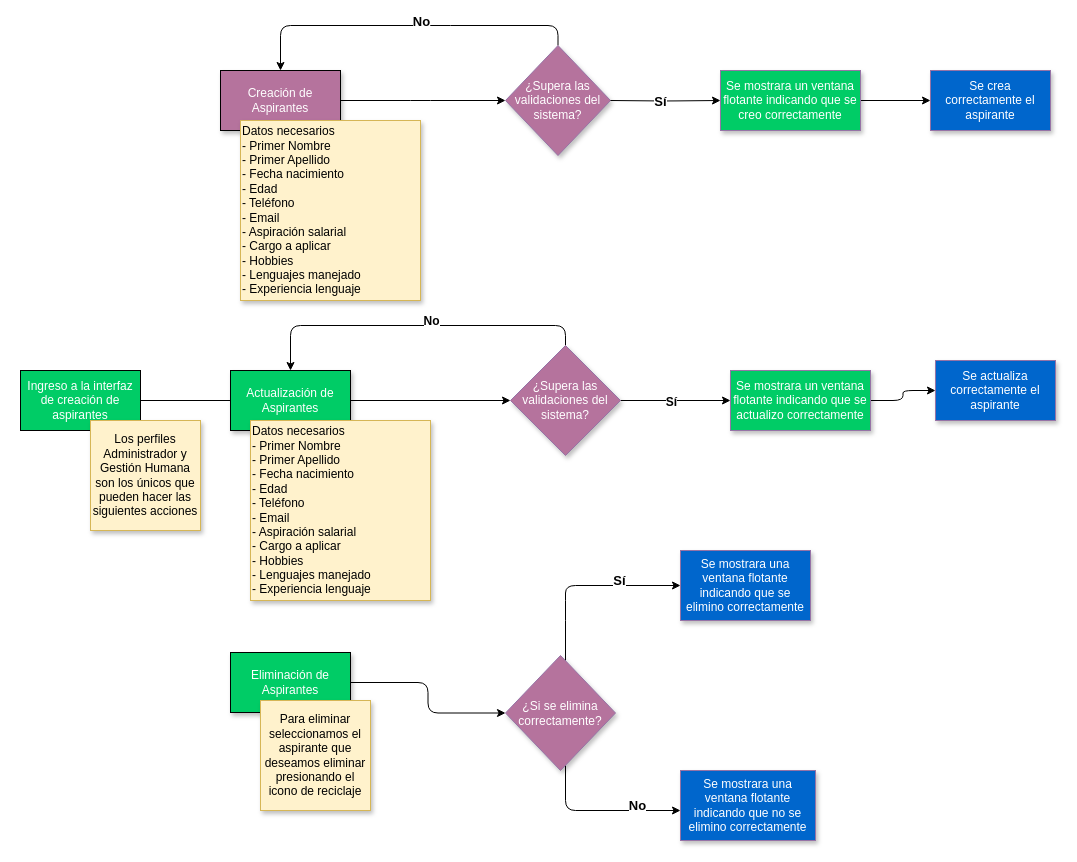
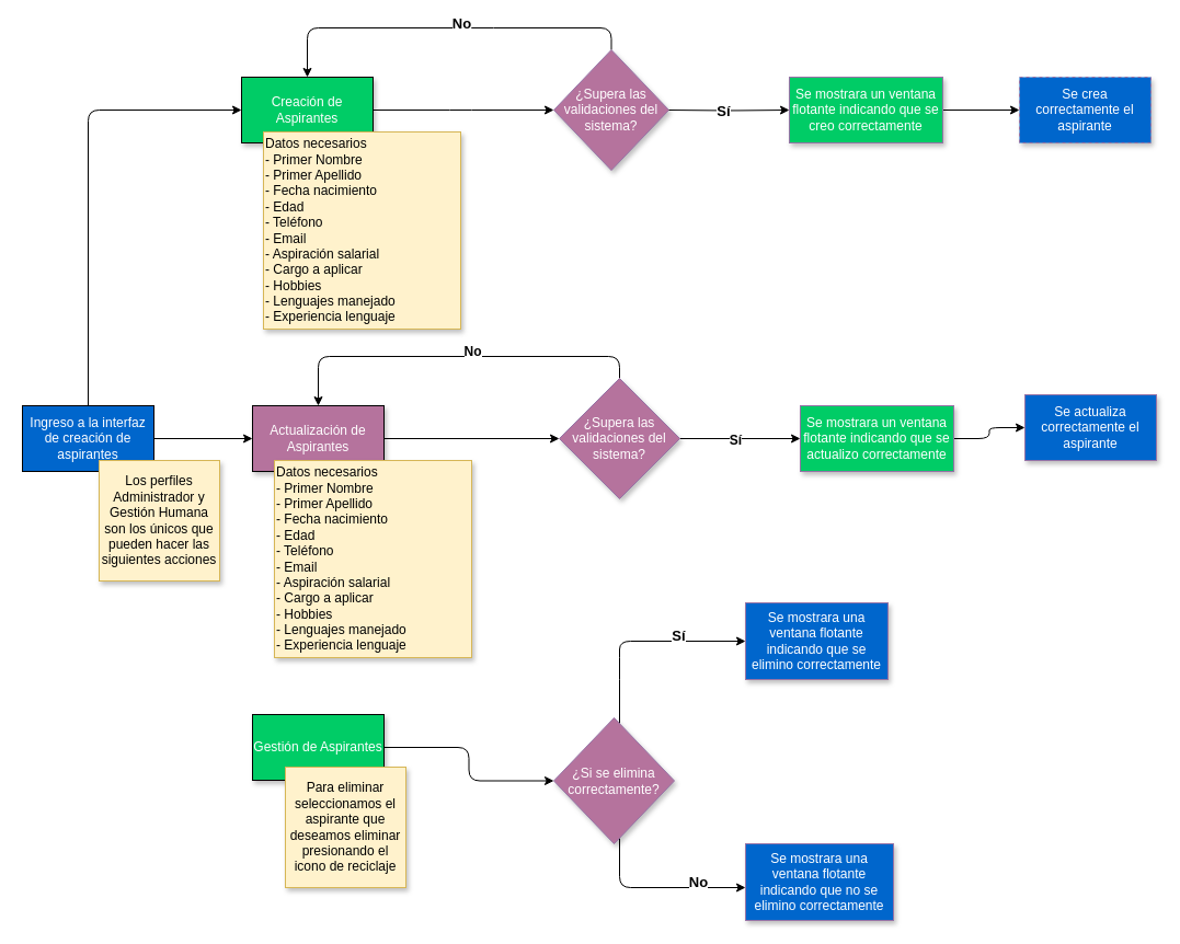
- <mxCell id="5" value="&lt;font color=&quot;#ffffff&quot;&gt;Creación de Aspirantes&lt;/font&gt;" style="whiteSpace=wrap;html=1;fillColor=#b5739d;shadow=1;arcSize=18;" parent="1" vertex="1"><mxGeometry x="220" y="70" width="120" height="60" as="geometry" /></mxCell>
+ <mxCell id="5" value="&lt;font color=&quot;#ffffff&quot;&gt;Creación de Aspirantes&lt;/font&gt;" style="whiteSpace=wrap;html=1;fillColor=#00CC66;shadow=1;arcSize=18;" parent="1" vertex="1"><mxGeometry x="220" y="70" width="120" height="60" as="geometry" /></mxCell>
- <mxCell id="33" value="&lt;font color=&quot;#ffffff&quot;&gt;Se crea correctamente el aspirante&lt;/font&gt;" style="whiteSpace=wrap;html=1;shadow=1;strokeColor=#9673a6;fillColor=#0066CC;" vertex="1" parent="1"><mxGeometry x="930" y="70" width="120" height="60" as="geometry" /></mxCell>
+ <mxCell id="33" value="&lt;font color=&quot;#ffffff&quot;&gt;Se crea correctamente el aspirante&lt;/font&gt;" style="whiteSpace=wrap;html=1;shadow=1;strokeColor=#9673a6;fillColor=#0066CC;dashed=1;" vertex="1" parent="1"><mxGeometry x="930" y="70" width="120" height="60" as="geometry" /></mxCell>
+ <mxCell id="2" style="edgeStyle=orthogonalEdgeStyle;orthogonalLoop=1;jettySize=auto;html=1;fontColor=#FFFFFF;" parent="1" source="23" target="5" edge="1"><mxGeometry relative="1" as="geometry"><Array as="points"><mxPoint x="80" y="100" /></Array></mxGeometry></mxCell>
- <mxCell id="23" value="&lt;font color=&quot;#ffffff&quot;&gt;Ingreso a la interfaz de creación de aspirantes&lt;/font&gt;" style="whiteSpace=wrap;html=1;fillColor=#00cc66;" parent="1" vertex="1"><mxGeometry x="20" y="370" width="120" height="60" as="geometry" /></mxCell>
+ <mxCell id="23" value="&lt;font color=&quot;#ffffff&quot;&gt;Ingreso a la interfaz de creación de aspirantes&lt;/font&gt;" style="whiteSpace=wrap;html=1;fillColor=#0066CC;" parent="1" vertex="1"><mxGeometry x="20" y="370" width="120" height="60" as="geometry" /></mxCell>
- <mxCell id="3" value="" style="edgeStyle=orthogonalEdgeStyle;orthogonalLoop=1;jettySize=auto;html=1;fontColor=#FFFFFF;endArrow=none;" parent="1" source="23" target="7" edge="1"><mxGeometry relative="1" as="geometry" /></mxCell>
+ <mxCell id="3" value="" style="edgeStyle=orthogonalEdgeStyle;orthogonalLoop=1;jettySize=auto;html=1;fontColor=#FFFFFF;" parent="1" source="23" target="7" edge="1"><mxGeometry relative="1" as="geometry" /></mxCell>
- <mxCell id="7" value="&lt;font color=&quot;#ffffff&quot;&gt;Actualización de Aspirantes&lt;/font&gt;" style="whiteSpace=wrap;html=1;fillColor=#00CC66;shadow=1;" parent="1" vertex="1"><mxGeometry x="230" y="370" width="120" height="60" as="geometry" /></mxCell>
+ <mxCell id="7" value="&lt;font color=&quot;#ffffff&quot;&gt;Actualización de Aspirantes&lt;/font&gt;" style="whiteSpace=wrap;html=1;fillColor=#b5739d;shadow=1;" parent="1" vertex="1"><mxGeometry x="230" y="370" width="120" height="60" as="geometry" /></mxCell>
- <mxCell id="9" value="Eliminación de Aspirantes" style="whiteSpace=wrap;html=1;fontColor=#FFFFFF;fillColor=#00CC66;shadow=1;" parent="1" vertex="1"><mxGeometry x="230" y="652" width="120" height="60" as="geometry" /></mxCell>
+ <mxCell id="9" value="Gestión de Aspirantes" style="whiteSpace=wrap;html=1;fontColor=#FFFFFF;fillColor=#00CC66;shadow=1;" parent="1" vertex="1"><mxGeometry x="230" y="652" width="120" height="60" as="geometry" /></mxCell>
